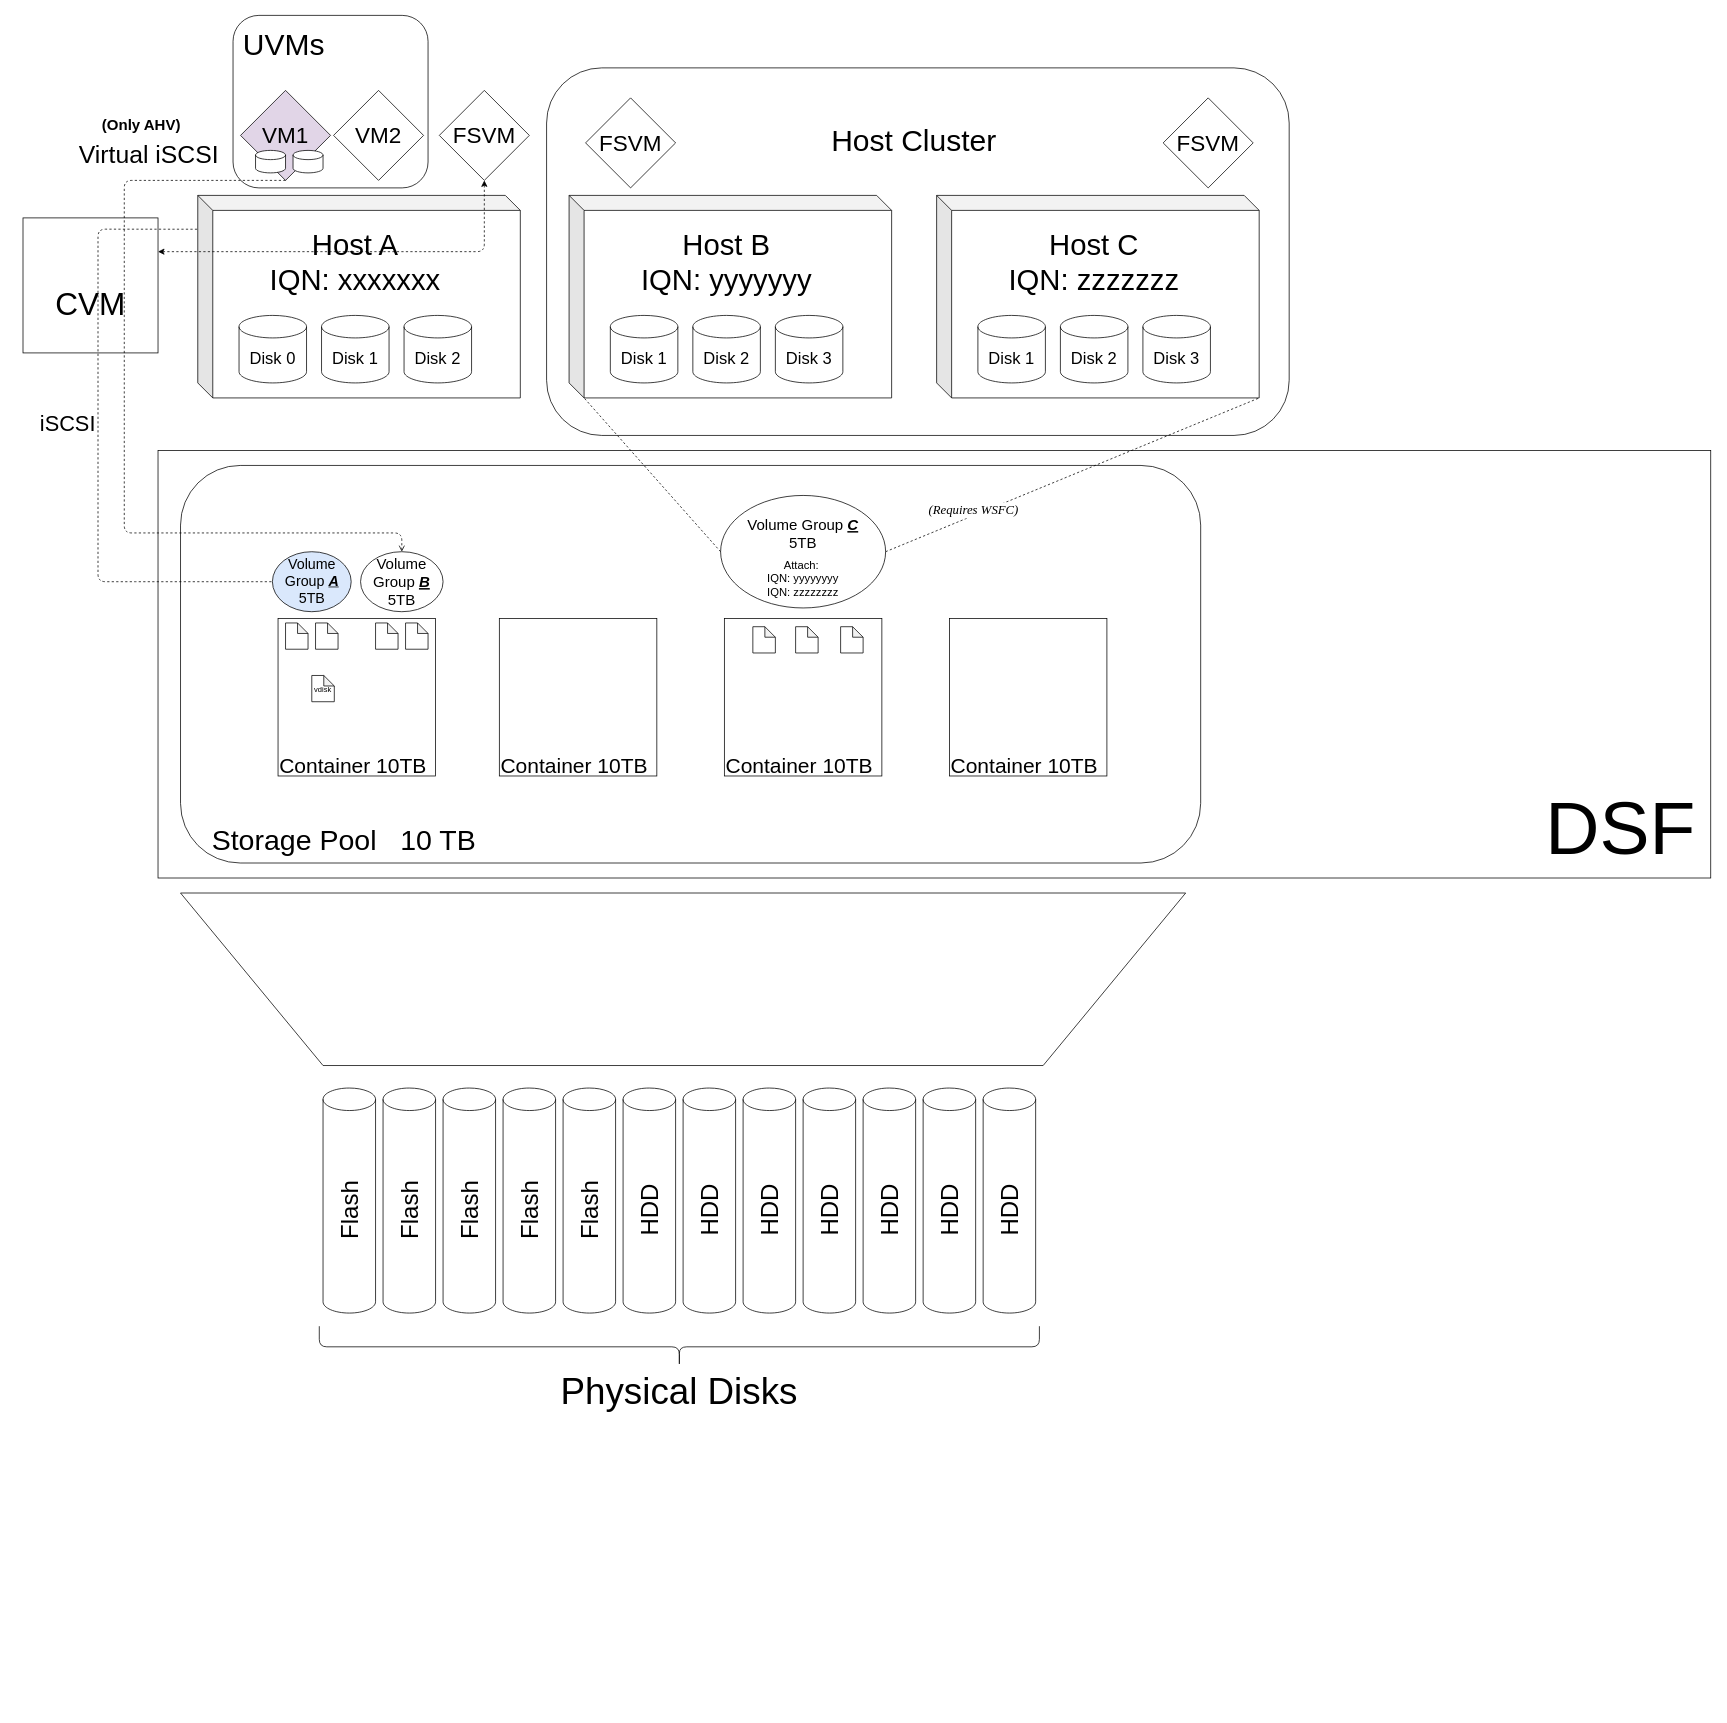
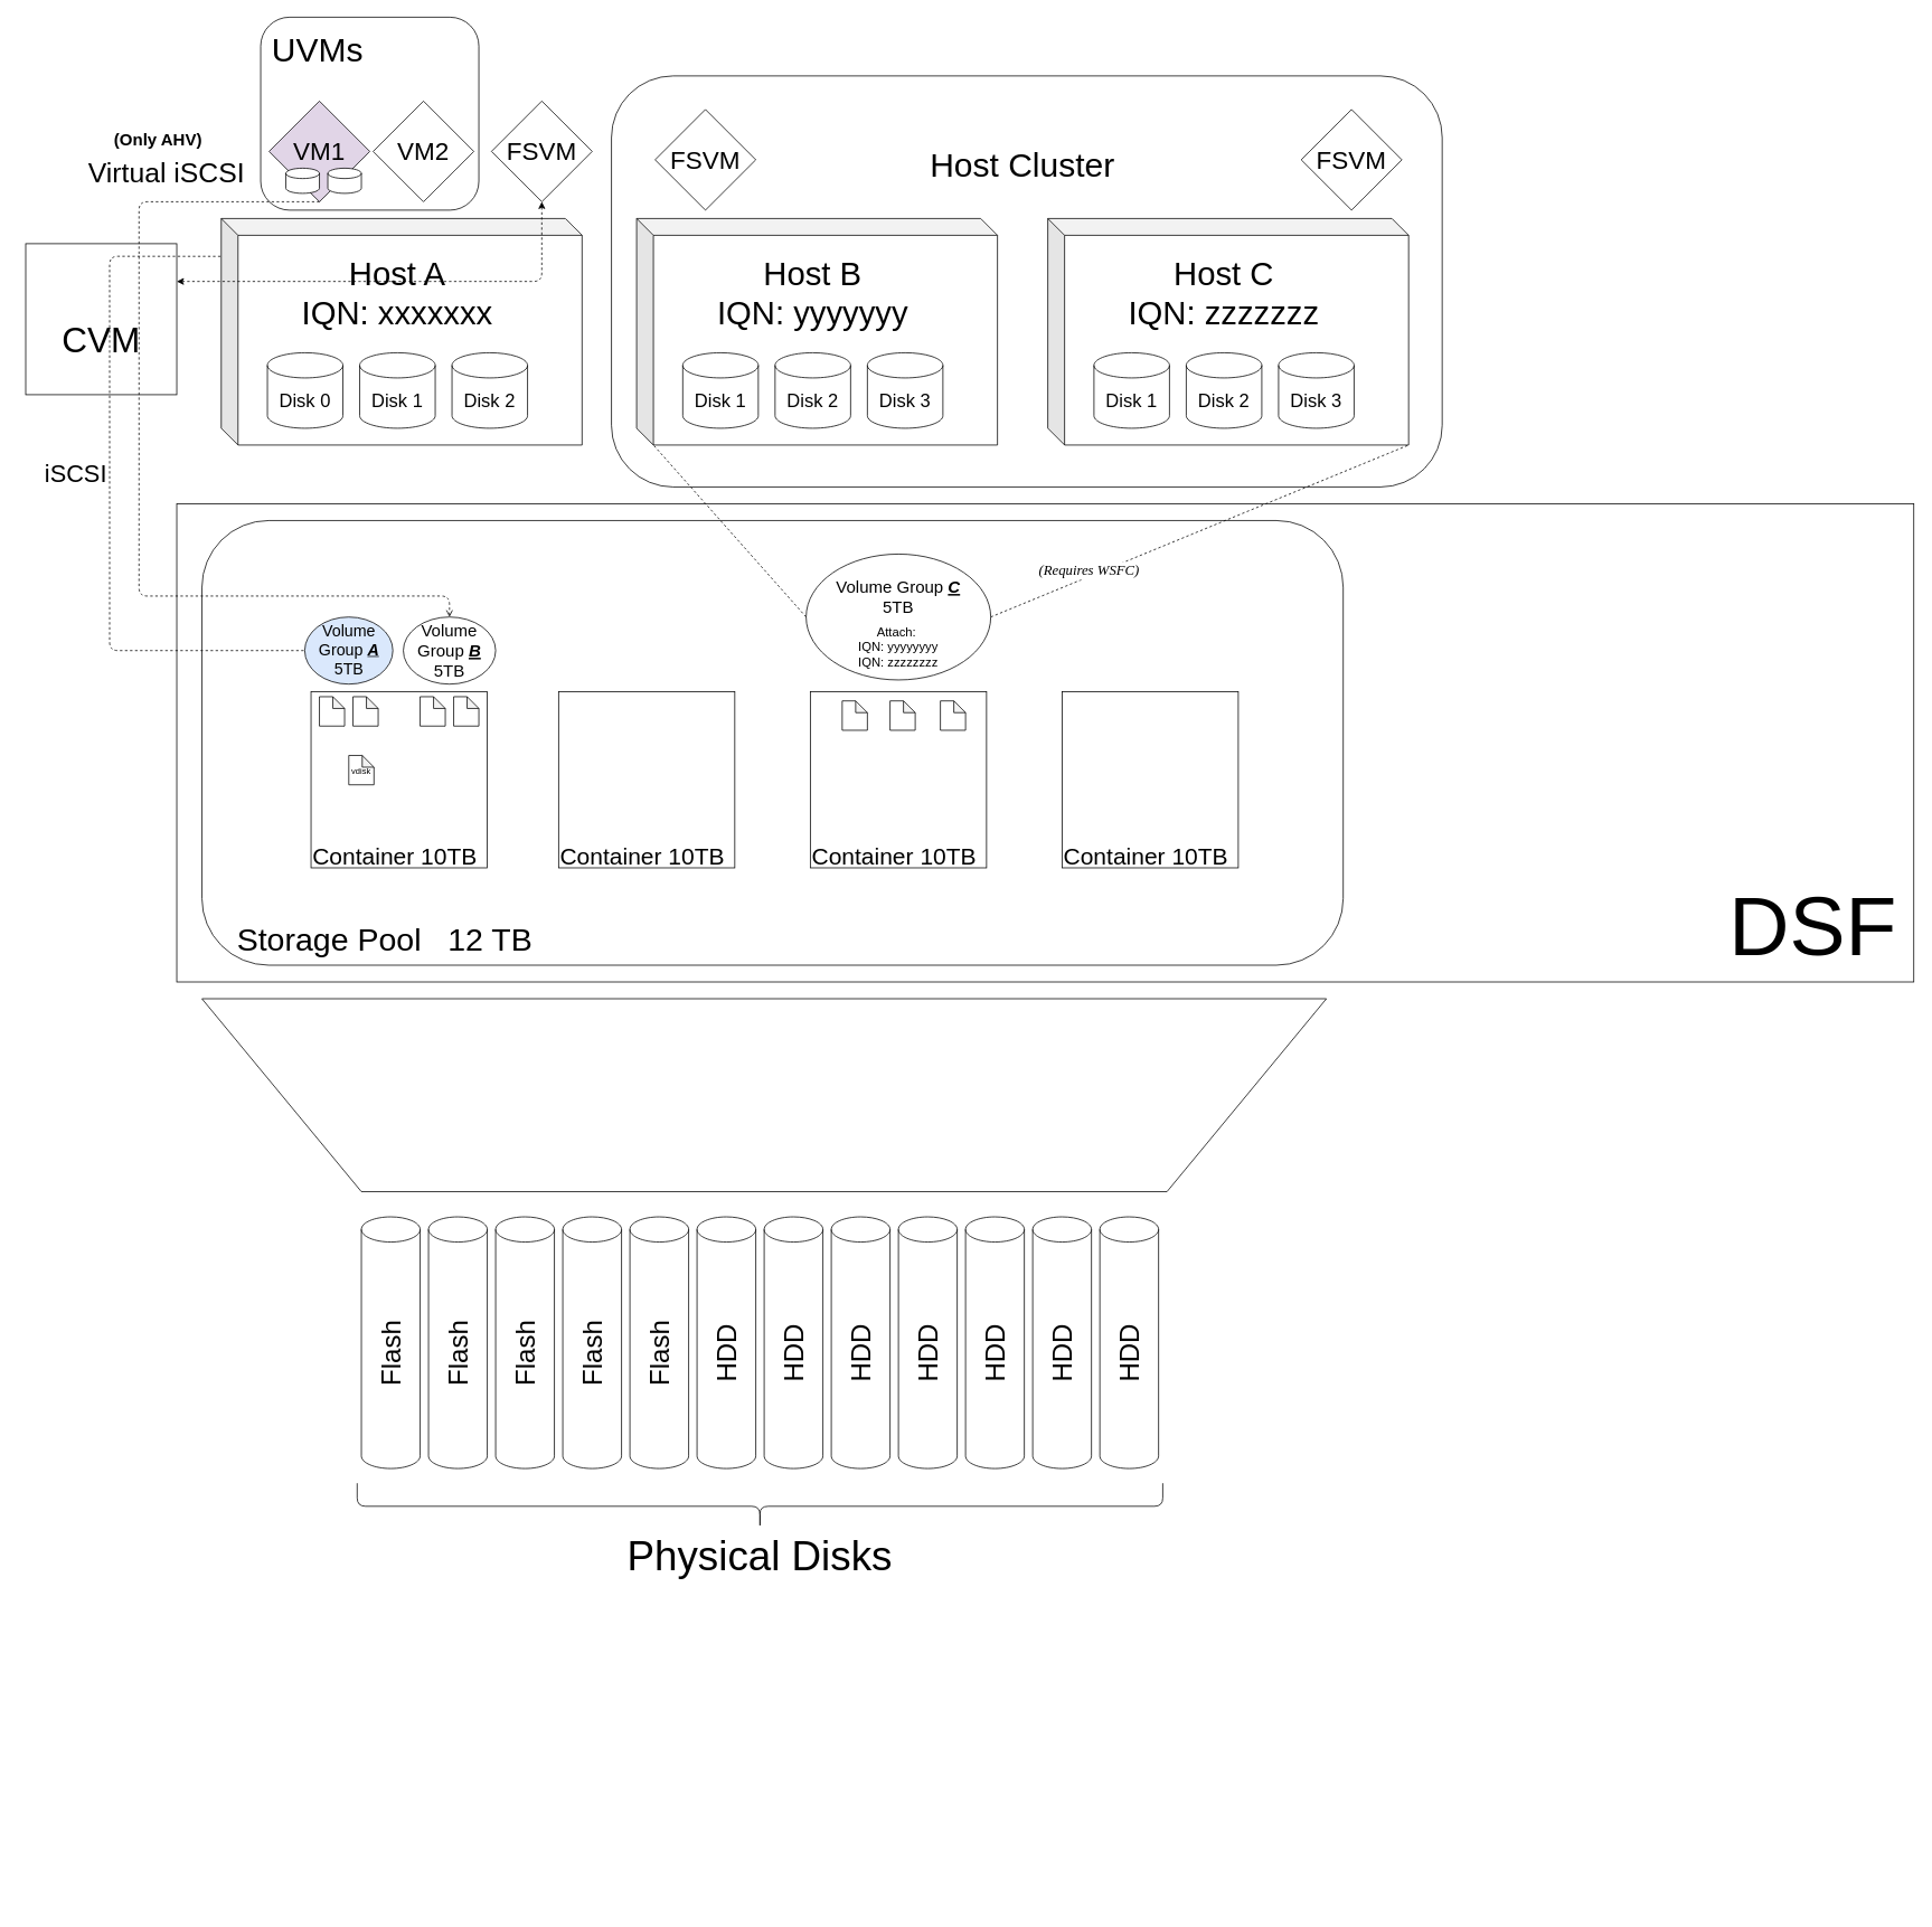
- <mxCell id="63" value="&lt;font style=&quot;font-size: 40px&quot;&gt;Host Cluster&amp;nbsp;&lt;/font&gt;" style="text;html=1;strokeColor=none;fillColor=none;align=center;verticalAlign=middle;whiteSpace=wrap;rounded=0;" parent="1" vertex="1"><mxGeometry x="1075.5" y="163" width="295" height="45" as="geometry" /></mxCell>
+ <mxCell id="63" value="&lt;font style=&quot;font-size: 40px&quot;&gt;Host Cluster&amp;nbsp;&lt;/font&gt;" style="text;html=1;strokeColor=none;fillColor=none;align=center;verticalAlign=middle;whiteSpace=wrap;rounded=0;" parent="1" vertex="1"><mxGeometry x="1075.5" y="173" width="295" height="45" as="geometry" /></mxCell>
- <mxCell id="21" value="&lt;font style=&quot;font-size: 38px&quot;&gt;Storage Pool&amp;nbsp; &amp;nbsp;10 TB&amp;nbsp; &amp;nbsp;&lt;/font&gt;" style="text;html=1;strokeColor=none;fillColor=none;align=left;verticalAlign=middle;whiteSpace=wrap;rounded=0;" parent="1" vertex="1"><mxGeometry x="280" y="1100" width="420" height="40" as="geometry" /></mxCell>
+ <mxCell id="21" value="&lt;font style=&quot;font-size: 38px&quot;&gt;Storage Pool&amp;nbsp; &amp;nbsp;12 TB&amp;nbsp; &amp;nbsp;&lt;/font&gt;" style="text;html=1;strokeColor=none;fillColor=none;align=left;verticalAlign=middle;whiteSpace=wrap;rounded=0;" parent="1" vertex="1"><mxGeometry x="280" y="1100" width="420" height="40" as="geometry" /></mxCell>
